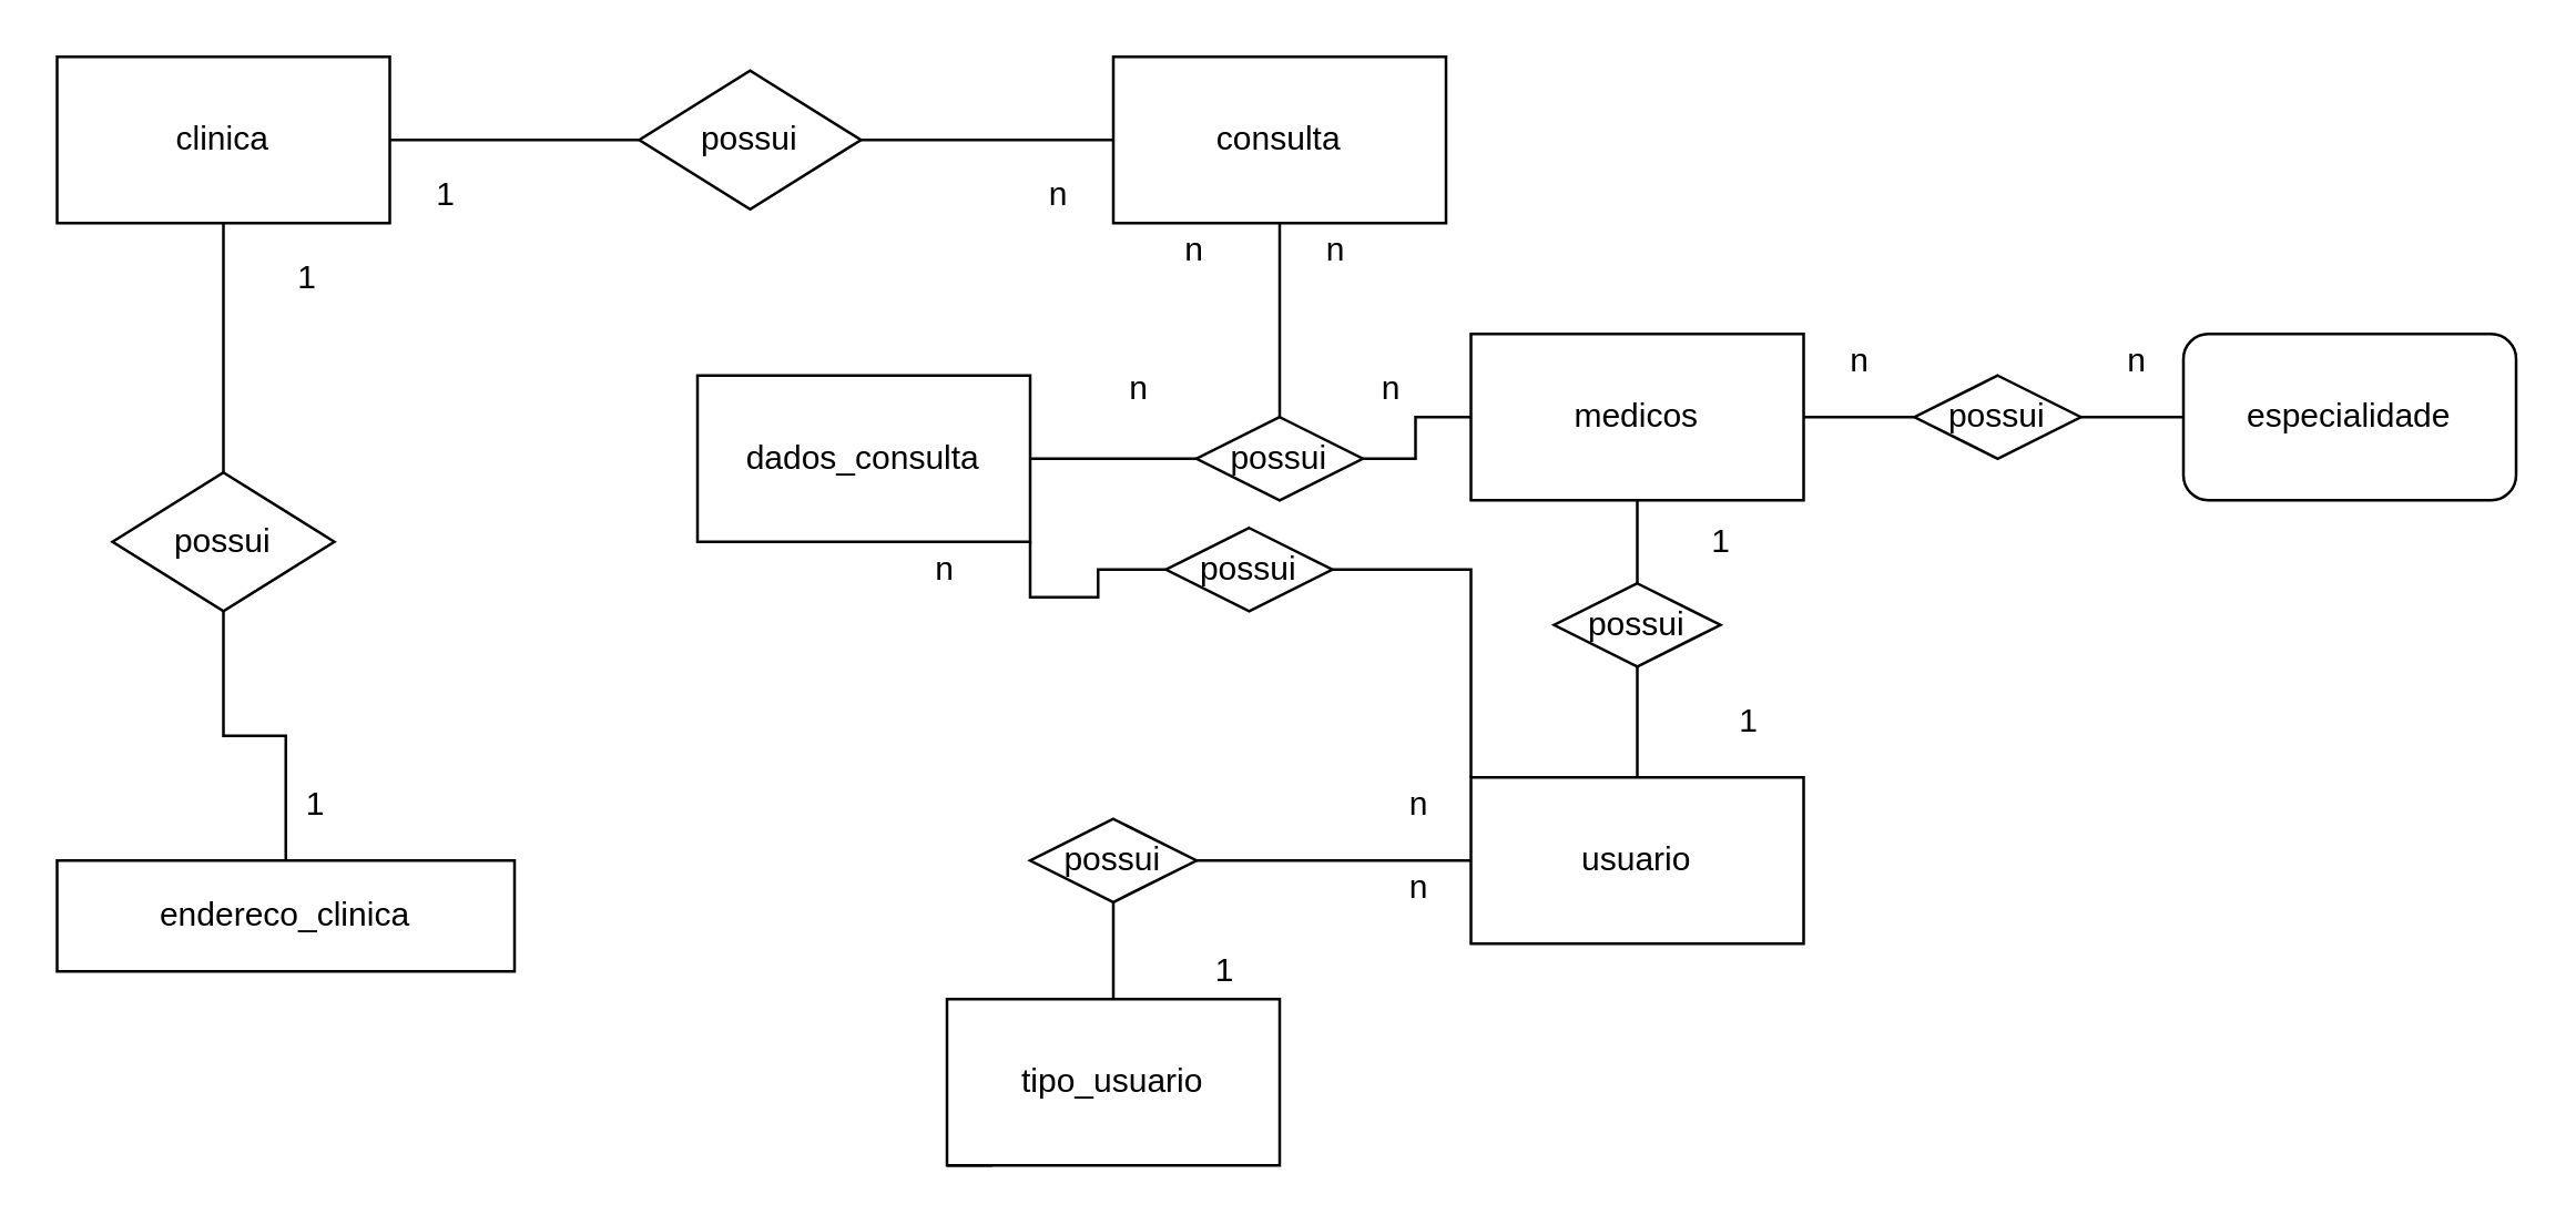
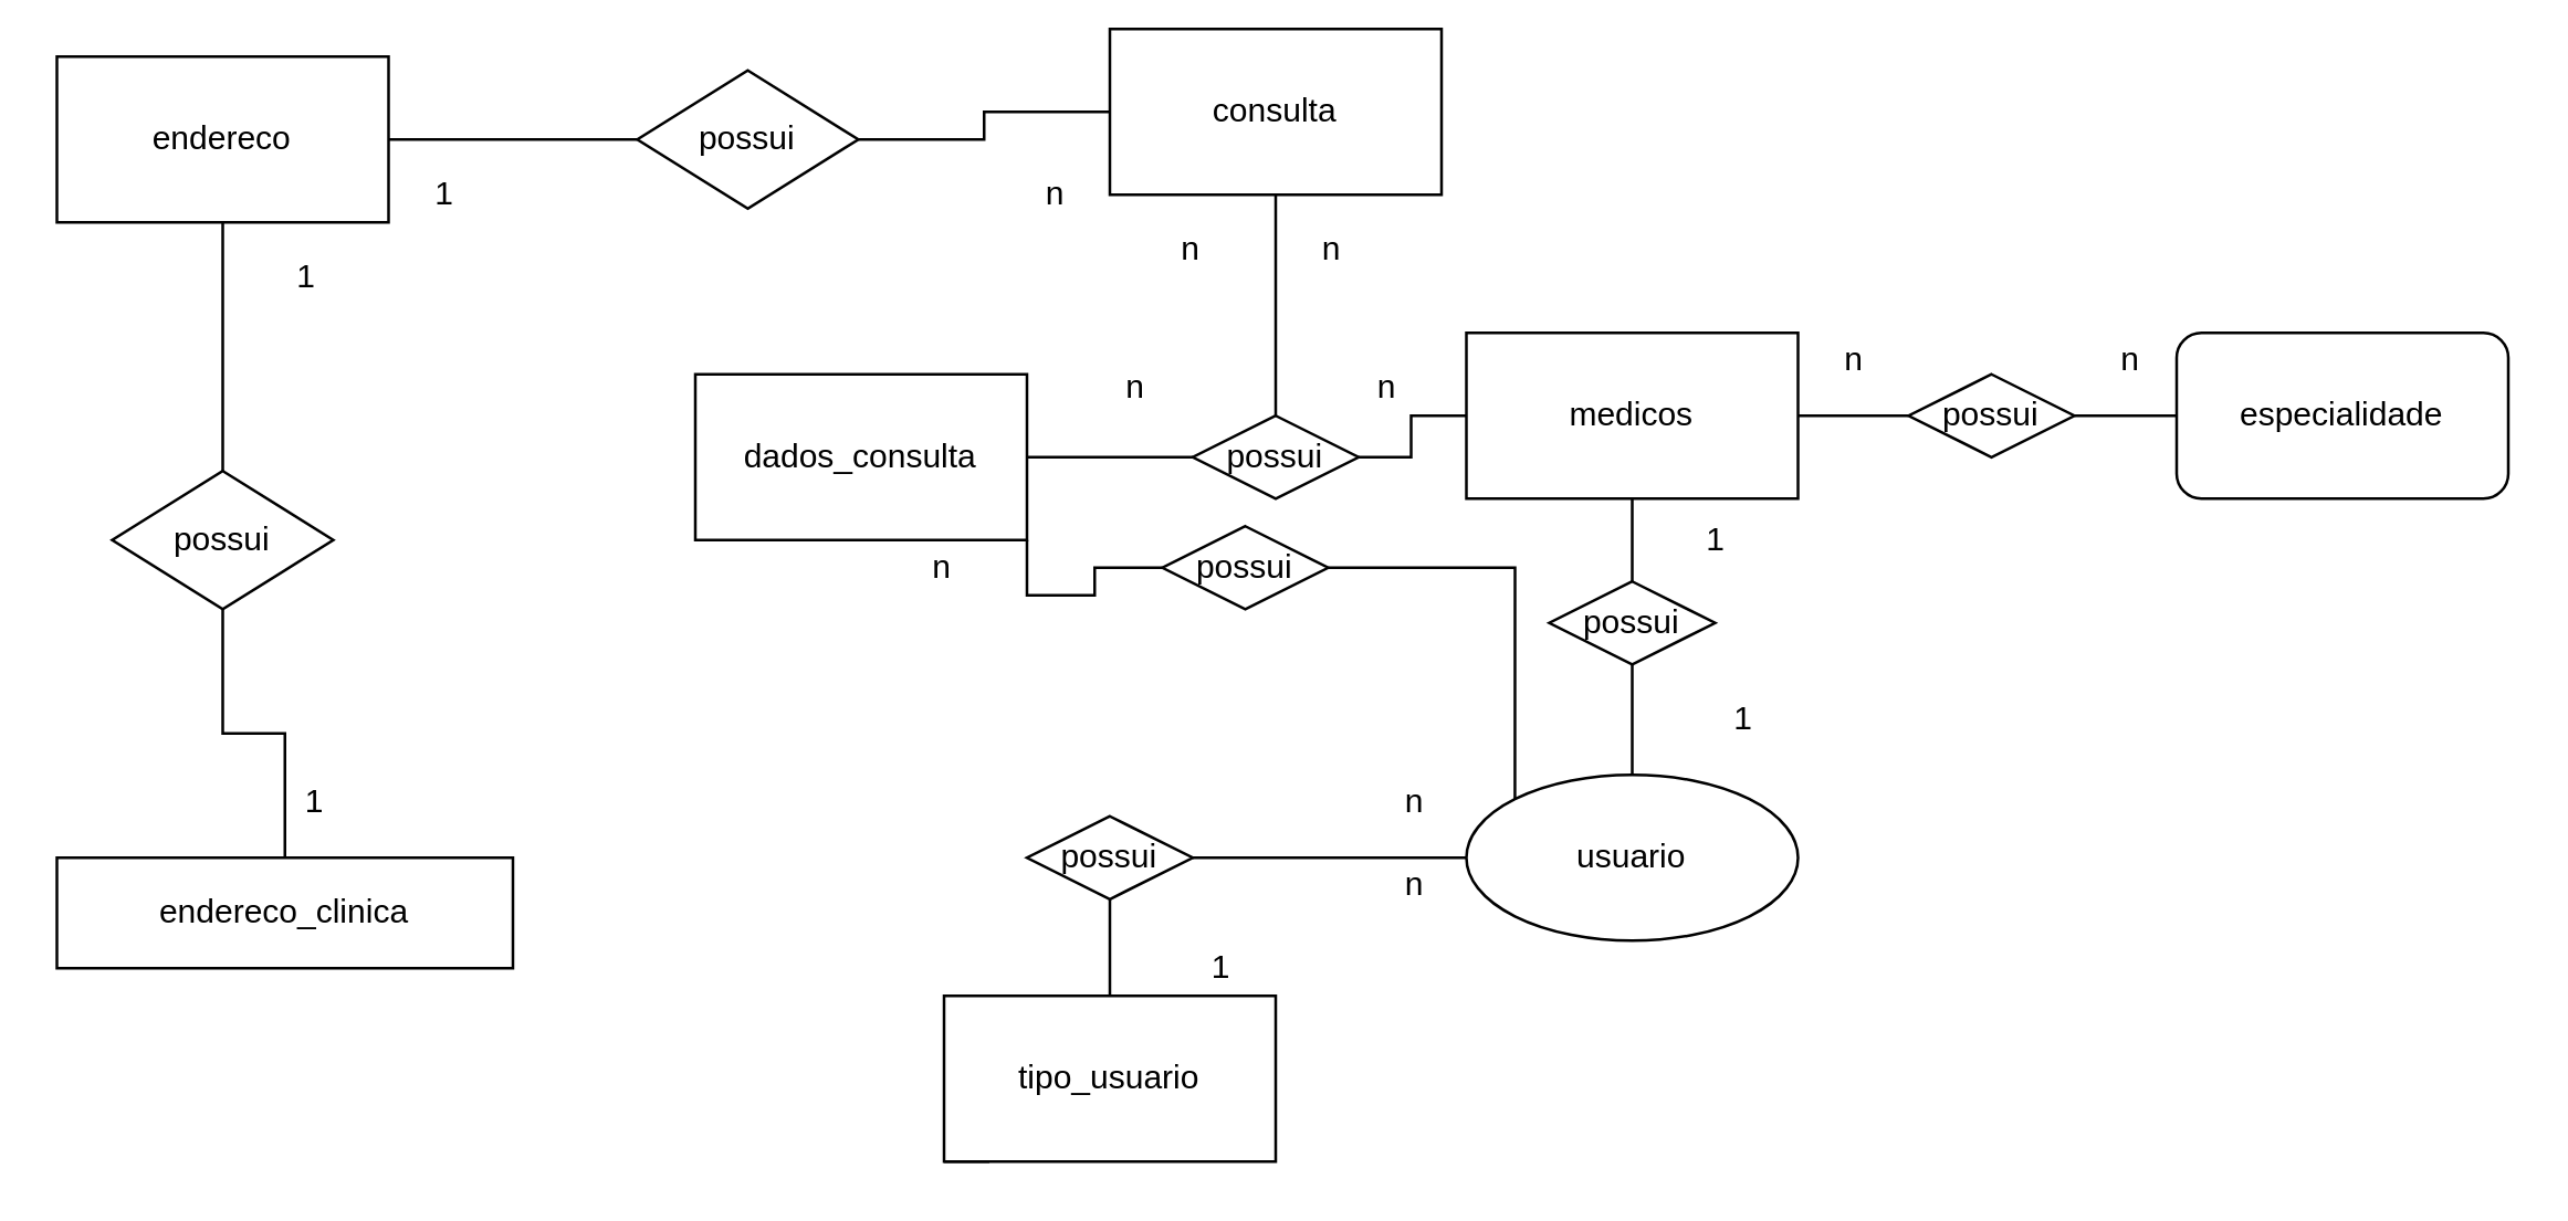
- <mxCell id="7" value="clinica" style="rounded=0;whiteSpace=wrap;html=1;" parent="1" vertex="1"><mxGeometry x="20" y="20" width="120" height="60" as="geometry" /></mxCell>
+ <mxCell id="7" value="endereco" style="rounded=0;whiteSpace=wrap;html=1;" parent="1" vertex="1"><mxGeometry x="20" y="20" width="120" height="60" as="geometry" /></mxCell>
- <mxCell id="8" value="consulta" style="rounded=0;whiteSpace=wrap;html=1;" parent="1" vertex="1"><mxGeometry x="401" y="20" width="120" height="60" as="geometry" /></mxCell>
+ <mxCell id="8" value="consulta" style="rounded=0;whiteSpace=wrap;html=1;" parent="1" vertex="1"><mxGeometry x="401" y="10" width="120" height="60" as="geometry" /></mxCell>
- <mxCell id="2" value="usuario" style="rounded=0;whiteSpace=wrap;html=1;" parent="1" vertex="1"><mxGeometry x="530" y="280" width="120" height="60" as="geometry" /></mxCell>
+ <mxCell id="2" value="usuario" style="ellipse;whiteSpace=wrap;html=1;" parent="1" vertex="1"><mxGeometry x="530" y="280" width="120" height="60" as="geometry" /></mxCell>
